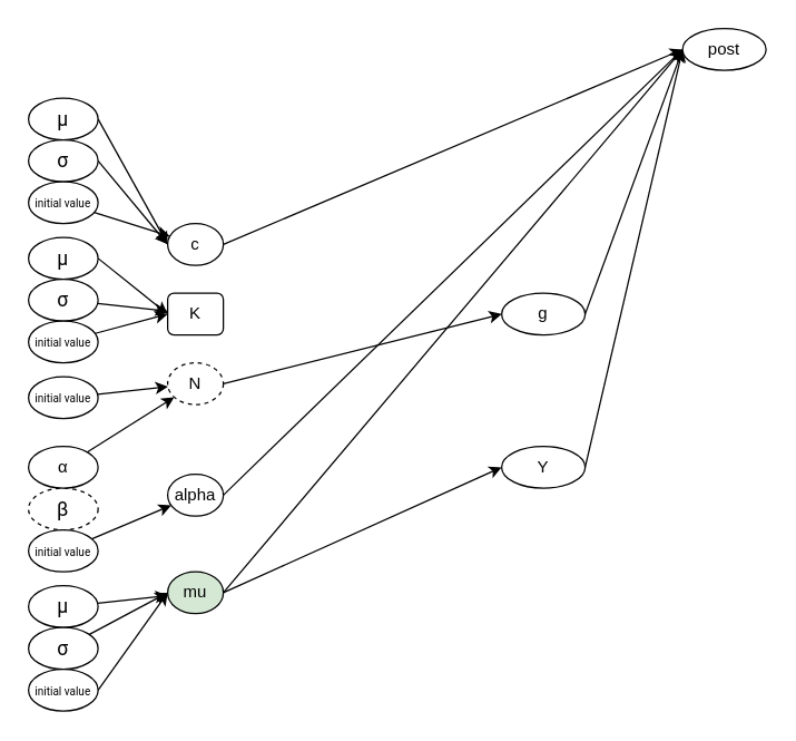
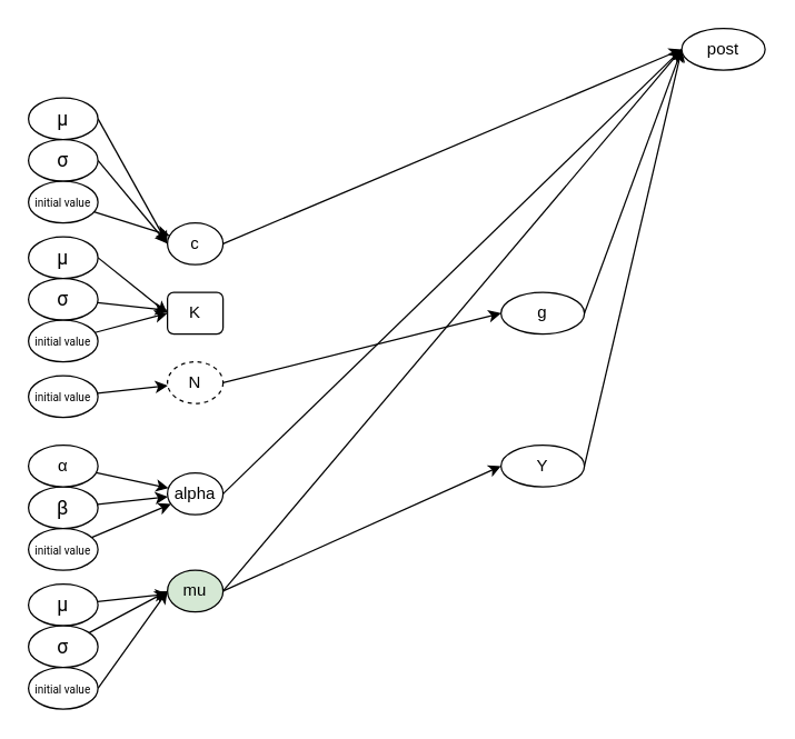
- <mxCell id="20" value="" style="edgeStyle=none;rounded=0;orthogonalLoop=1;jettySize=auto;html=1;" parent="1" source="21" target="6" edge="1"><mxGeometry relative="1" as="geometry" /></mxCell>
+ <mxCell id="20" value="" style="edgeStyle=none;rounded=0;orthogonalLoop=1;jettySize=auto;html=1;" parent="1" source="21" target="11" edge="1"><mxGeometry relative="1" as="geometry" /></mxCell>
+ <mxCell id="16" value="" style="edgeStyle=none;rounded=0;orthogonalLoop=1;jettySize=auto;html=1;" parent="1" source="17" target="11" edge="1"><mxGeometry relative="1" as="geometry" /></mxCell>
- <mxCell id="17" value="&lt;div style=&quot;text-align: left;&quot;&gt;&lt;font face=&quot;Roboto, arial, sans-serif&quot;&gt;&lt;span style=&quot;font-size: 14px;&quot;&gt;β&lt;/span&gt;&lt;/font&gt;&lt;br&gt;&lt;/div&gt;" style="ellipse;whiteSpace=wrap;html=1;dashed=1;" parent="1" vertex="1"><mxGeometry x="20" y="350" width="50" height="30" as="geometry" /></mxCell>
+ <mxCell id="17" value="&lt;div style=&quot;text-align: left;&quot;&gt;&lt;font face=&quot;Roboto, arial, sans-serif&quot;&gt;&lt;span style=&quot;font-size: 14px;&quot;&gt;β&lt;/span&gt;&lt;/font&gt;&lt;br&gt;&lt;/div&gt;" style="ellipse;whiteSpace=wrap;html=1;" parent="1" vertex="1"><mxGeometry x="20" y="350" width="50" height="30" as="geometry" /></mxCell>
